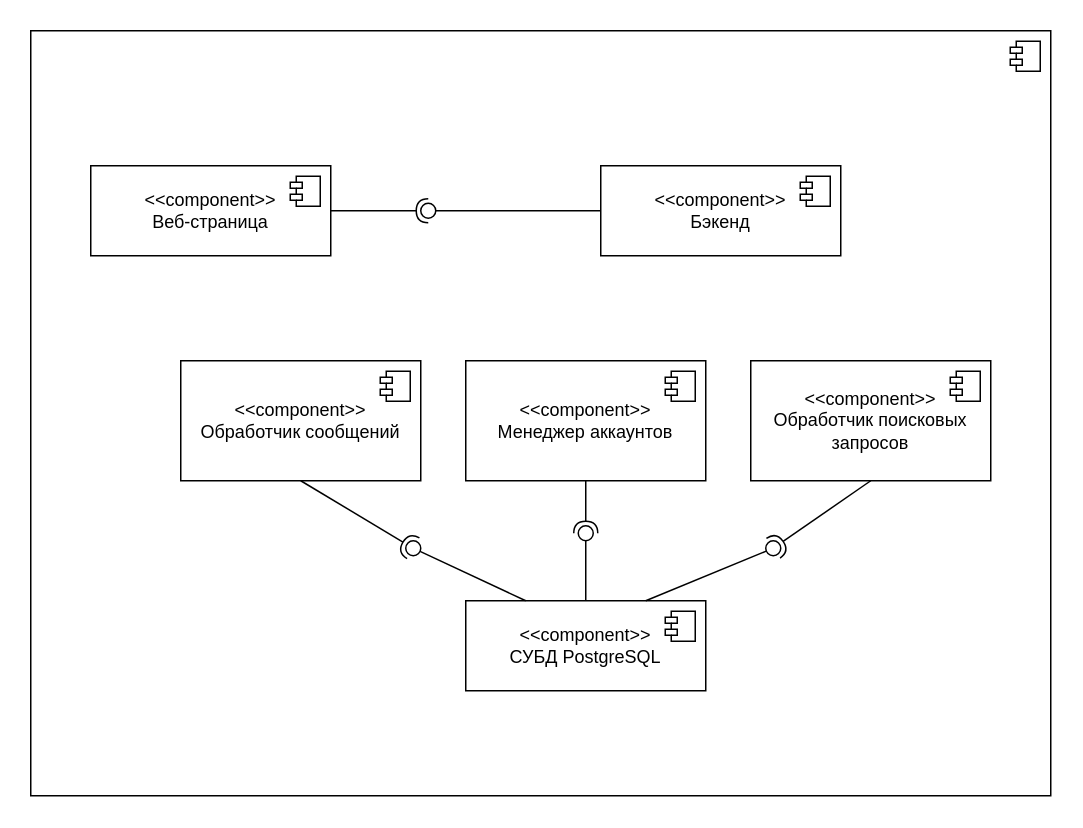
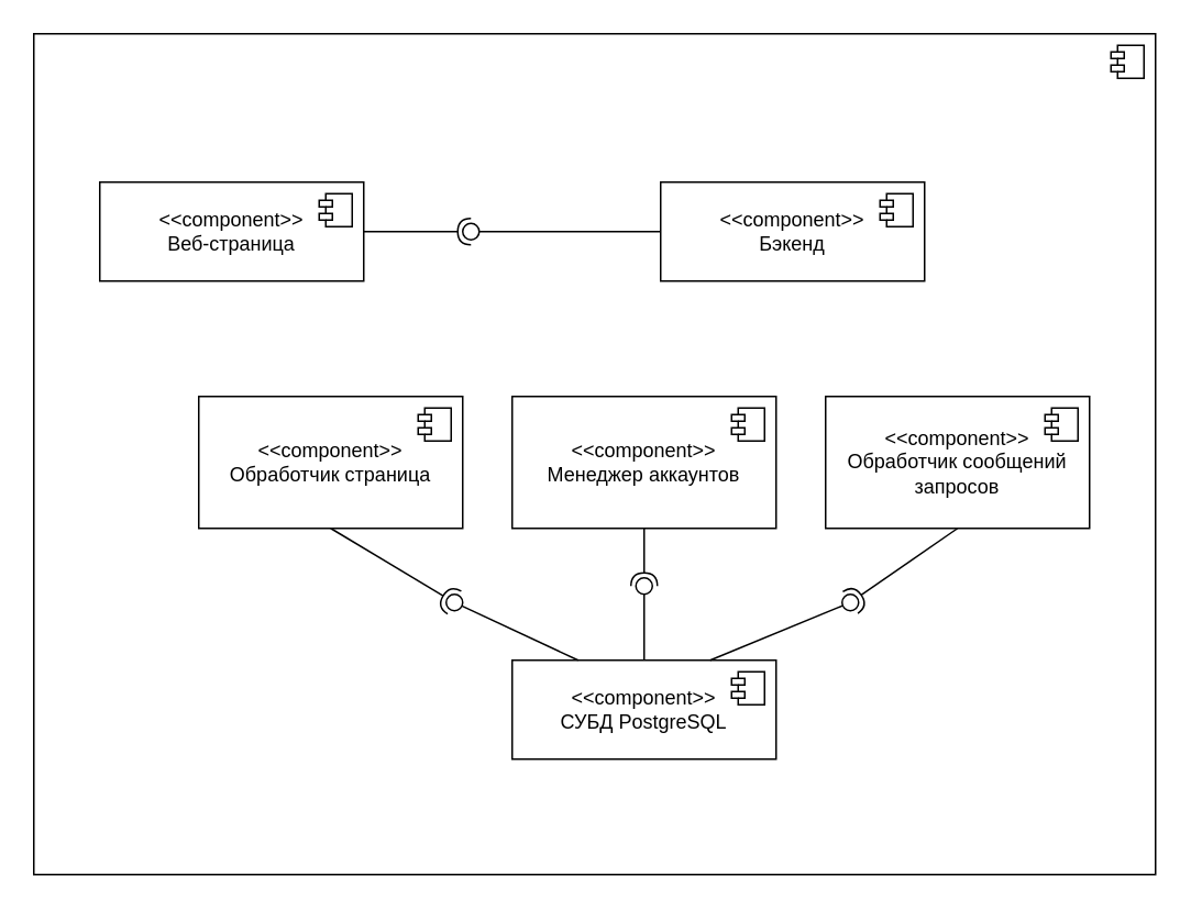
- <mxCell id="14" value="&amp;lt;&amp;lt;component&amp;gt;&amp;gt;&lt;br&gt;Обработчик сообщений" style="html=1;dropTarget=0;whiteSpace=wrap;" vertex="1" parent="1"><mxGeometry x="120" y="240" width="160" height="80" as="geometry" /></mxCell>
+ <mxCell id="14" value="&amp;lt;&amp;lt;component&amp;gt;&amp;gt;&lt;br&gt;Обработчик страница" style="html=1;dropTarget=0;whiteSpace=wrap;" vertex="1" parent="1"><mxGeometry x="120" y="240" width="160" height="80" as="geometry" /></mxCell>
- <mxCell id="10" value="&amp;lt;&amp;lt;component&amp;gt;&amp;gt;&lt;br&gt;Обработчик поисковых запросов" style="html=1;dropTarget=0;whiteSpace=wrap;" vertex="1" parent="1"><mxGeometry x="500" y="240" width="160" height="80" as="geometry" /></mxCell>
+ <mxCell id="10" value="&amp;lt;&amp;lt;component&amp;gt;&amp;gt;&lt;br&gt;Обработчик сообщений запросов" style="html=1;dropTarget=0;whiteSpace=wrap;" vertex="1" parent="1"><mxGeometry x="500" y="240" width="160" height="80" as="geometry" /></mxCell>
